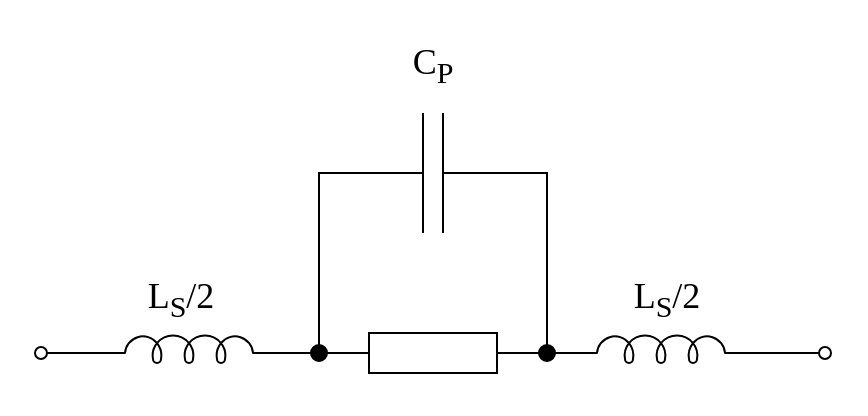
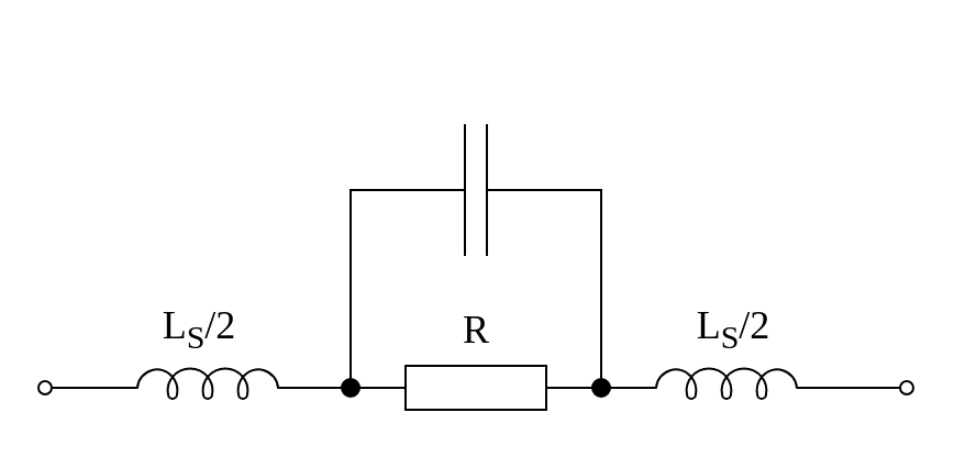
- <mxCell id="16" value="&lt;font style=&quot;font-size: 18px;&quot; face=&quot;Times New Roman&quot;&gt;C&lt;sub&gt;P&lt;/sub&gt;&lt;/font&gt;" style="text;strokeColor=none;align=center;fillColor=none;html=1;verticalAlign=middle;whiteSpace=wrap;rounded=0;fontSize=18;" parent="1" vertex="1"><mxGeometry x="202.5" y="20" width="27" height="25" as="geometry" /></mxCell>
+ <mxCell id="17" value="&lt;font style=&quot;font-size: 18px;&quot; face=&quot;Times New Roman&quot;&gt;R&lt;/font&gt;" style="text;strokeColor=none;align=center;fillColor=none;html=1;verticalAlign=middle;whiteSpace=wrap;rounded=0;fontSize=18;" parent="1" vertex="1"><mxGeometry x="202.5" y="137" width="27" height="25" as="geometry" /></mxCell>
